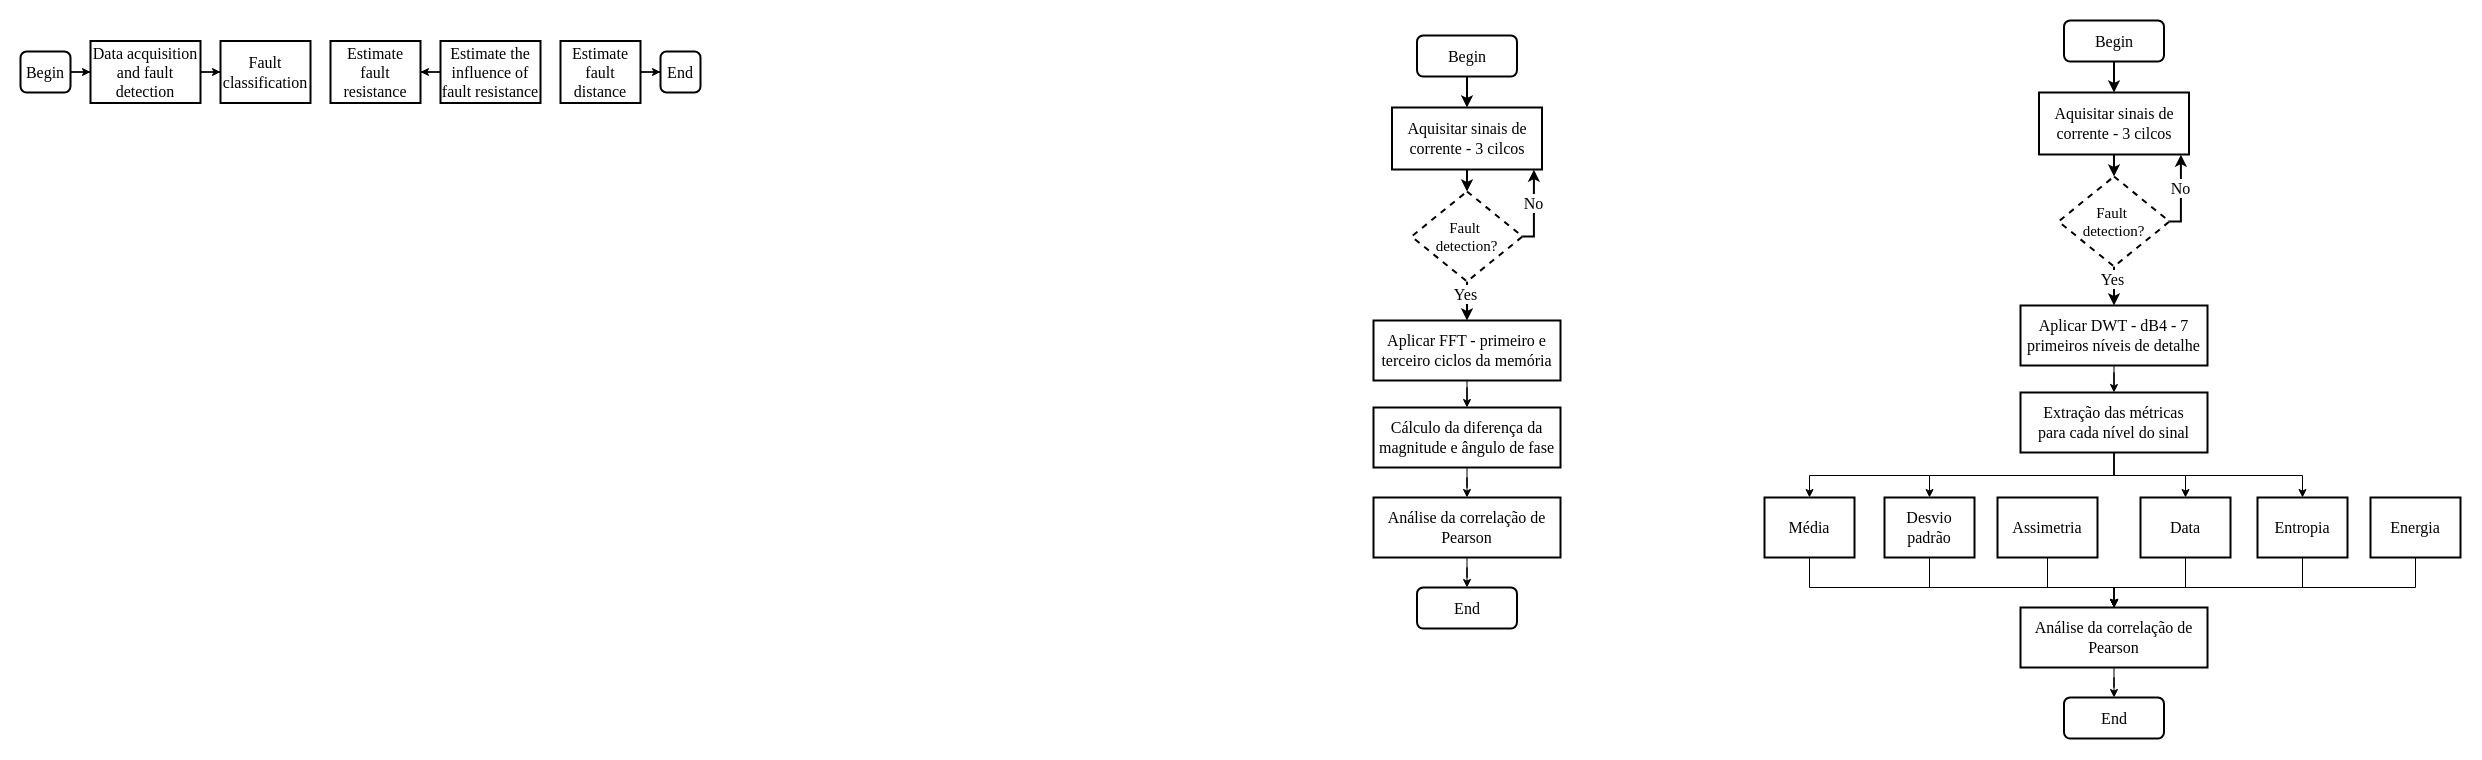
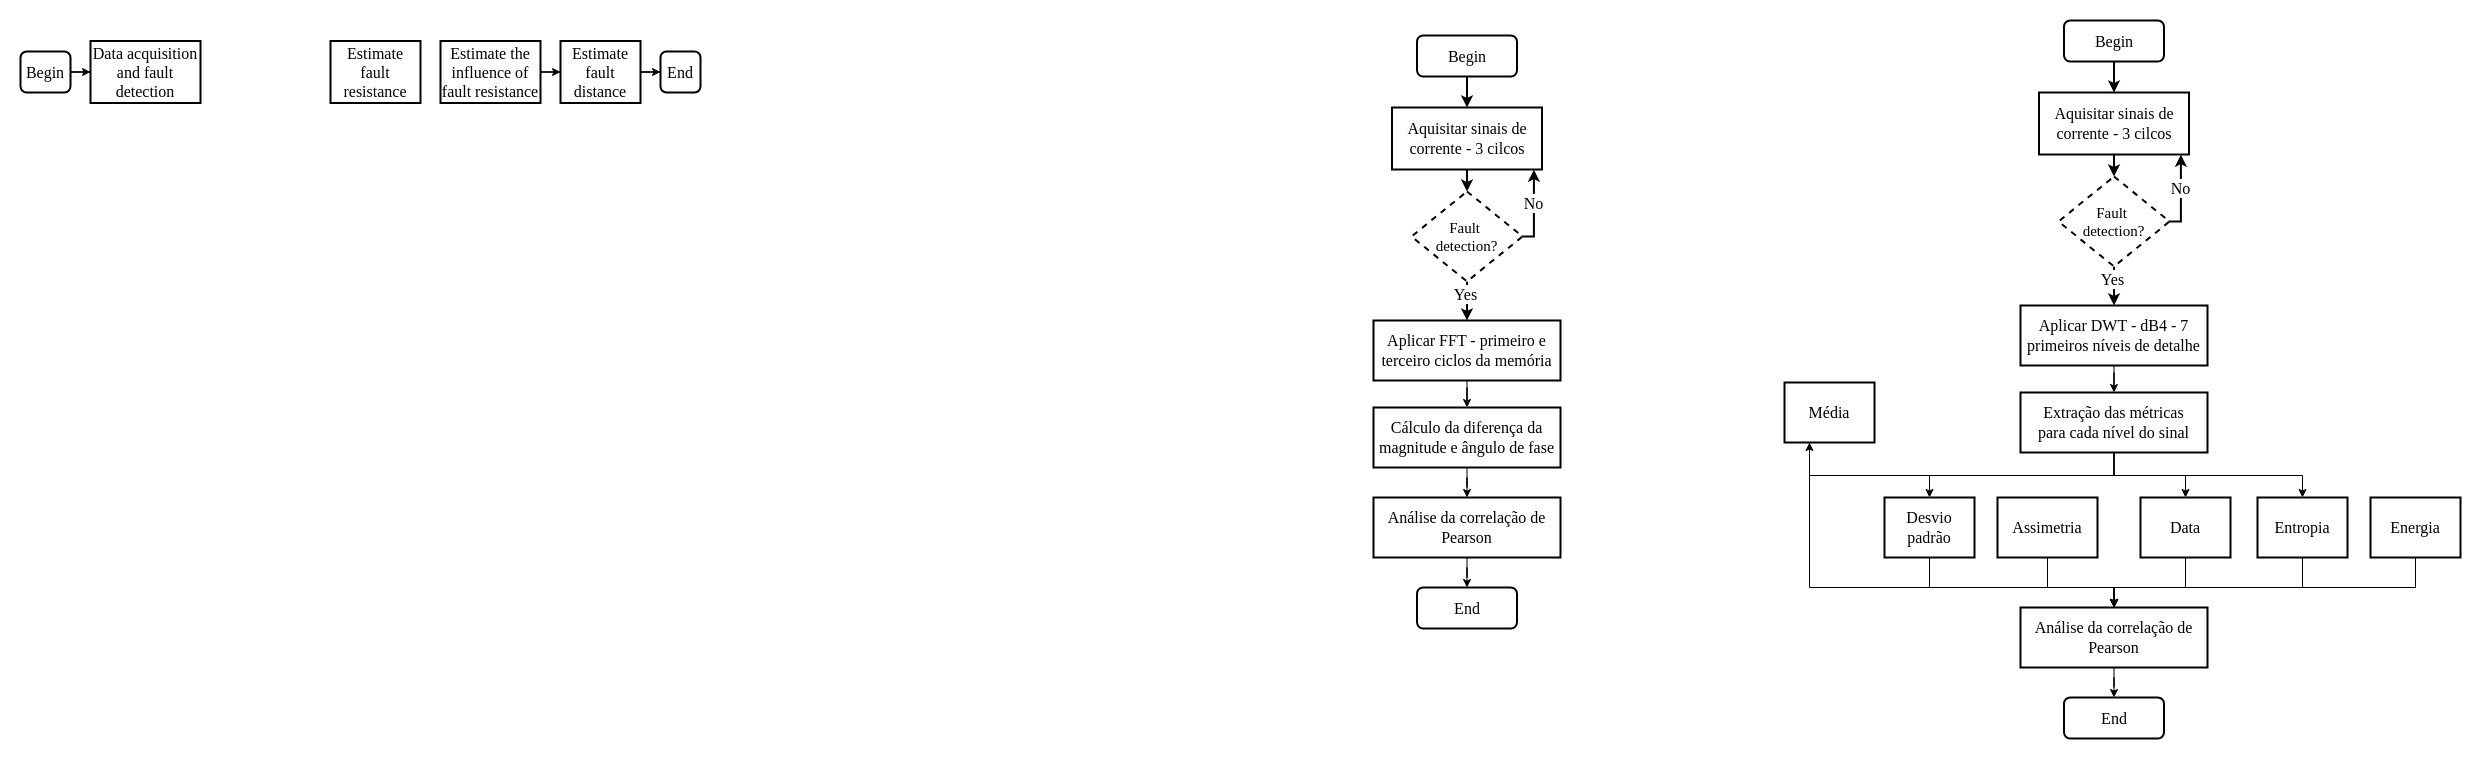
- <mxCell id="51" value="" style="edgeStyle=orthogonalEdgeStyle;rounded=0;orthogonalLoop=1;jettySize=auto;html=1;" edge="1" parent="1" source="52" target="53"><mxGeometry relative="1" as="geometry" /></mxCell>
- <mxCell id="53" value="&lt;font style=&quot;font-size: 16px;&quot; face=&quot;Times New Roman&quot;&gt;Fault classification&lt;/font&gt;" style="rounded=0;whiteSpace=wrap;html=1;strokeWidth=2;" vertex="1" parent="1"><mxGeometry x="220" y="40.5" width="90" height="62" as="geometry" /></mxCell>
- <mxCell id="55" value="" style="edgeStyle=orthogonalEdgeStyle;rounded=0;orthogonalLoop=1;jettySize=auto;html=1;" edge="1" parent="1" source="56" target="54"><mxGeometry relative="1" as="geometry" /></mxCell>
+ <mxCell id="55" value="" style="edgeStyle=orthogonalEdgeStyle;rounded=0;orthogonalLoop=1;jettySize=auto;html=1;" edge="1" parent="1" source="56" target="58"><mxGeometry relative="1" as="geometry" /></mxCell>
- <mxCell id="38" value="&lt;font face=&quot;Times New Roman&quot;&gt;&lt;span style=&quot;font-size: 16px;&quot;&gt;Média&lt;/span&gt;&lt;/font&gt;" style="whiteSpace=wrap;html=1;strokeWidth=2;" parent="1" vertex="1"><mxGeometry x="1764" y="497" width="90" height="60" as="geometry" /></mxCell>
+ <mxCell id="38" value="&lt;font face=&quot;Times New Roman&quot;&gt;&lt;span style=&quot;font-size: 16px;&quot;&gt;Média&lt;/span&gt;&lt;/font&gt;" style="whiteSpace=wrap;html=1;strokeWidth=2;" parent="1" vertex="1"><mxGeometry x="1784" y="382" width="90" height="60" as="geometry" /></mxCell>
